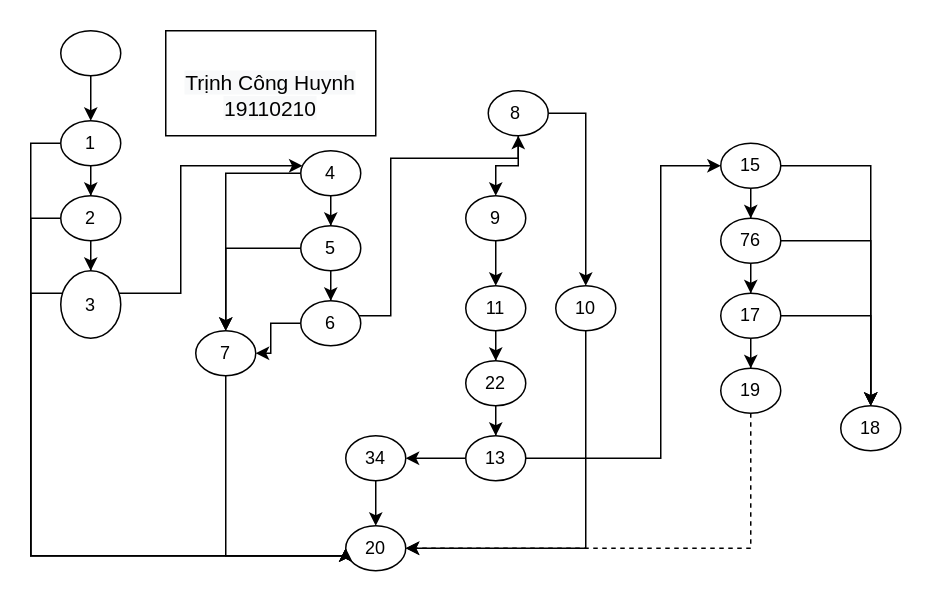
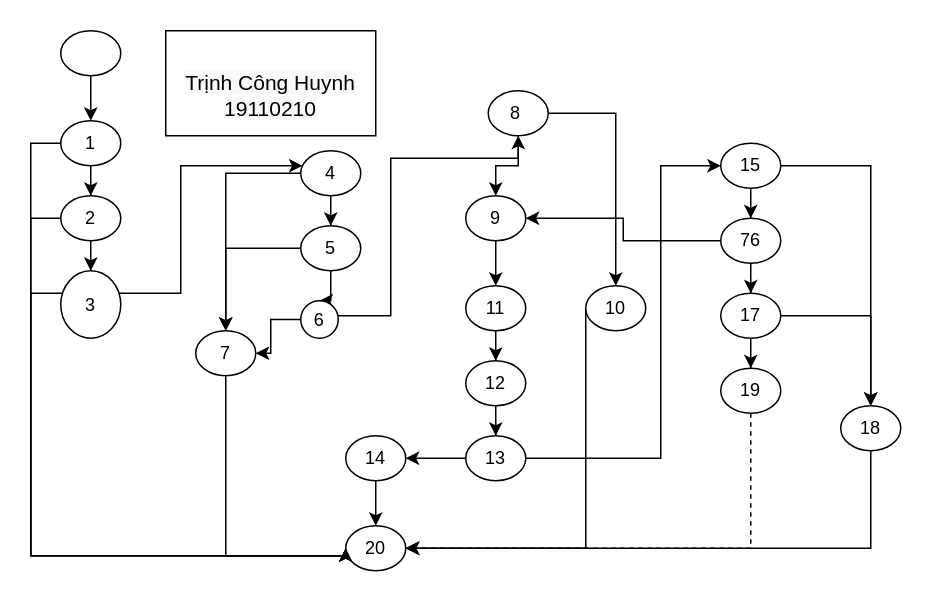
- <mxCell id="43" value="" style="edgeStyle=orthogonalEdgeStyle;rounded=0;orthogonalLoop=1;jettySize=auto;html=1;" edge="1" parent="1" source="44" target="49"><mxGeometry relative="1" as="geometry" /></mxCell>
+ <mxCell id="43" value="" style="edgeStyle=orthogonalEdgeStyle;rounded=0;orthogonalLoop=1;jettySize=auto;html=1;" edge="1" parent="1" source="44" target="27"><mxGeometry relative="1" as="geometry" /></mxCell>
- <mxCell id="29" value="10" style="ellipse;whiteSpace=wrap;html=1;" vertex="1" parent="1"><mxGeometry x="370" y="190" width="40" height="30" as="geometry" /></mxCell>
+ <mxCell id="29" value="10" style="ellipse;whiteSpace=wrap;html=1;" vertex="1" parent="1"><mxGeometry x="390" y="190" width="40" height="30" as="geometry" /></mxCell>
- <mxCell id="22" value="6" style="ellipse;whiteSpace=wrap;html=1;" vertex="1" parent="1"><mxGeometry x="200" y="200" width="40" height="30" as="geometry" /></mxCell>
+ <mxCell id="22" value="6" style="ellipse;whiteSpace=wrap;html=1;" vertex="1" parent="1"><mxGeometry x="200" y="200" width="25" height="25" as="geometry" /></mxCell>
- <mxCell id="33" value="22" style="ellipse;whiteSpace=wrap;html=1;" vertex="1" parent="1"><mxGeometry x="310" y="240" width="40" height="30" as="geometry" /></mxCell>
+ <mxCell id="33" value="12" style="ellipse;whiteSpace=wrap;html=1;" vertex="1" parent="1"><mxGeometry x="310" y="240" width="40" height="30" as="geometry" /></mxCell>
- <mxCell id="38" value="34" style="ellipse;whiteSpace=wrap;html=1;" vertex="1" parent="1"><mxGeometry x="230" y="290" width="40" height="30" as="geometry" /></mxCell>
+ <mxCell id="38" value="14" style="ellipse;whiteSpace=wrap;html=1;" vertex="1" parent="1"><mxGeometry x="230" y="290" width="40" height="30" as="geometry" /></mxCell>
+ <mxCell id="48" style="edgeStyle=orthogonalEdgeStyle;rounded=0;orthogonalLoop=1;jettySize=auto;html=1;entryX=1;entryY=0.5;entryDx=0;entryDy=0;" edge="1" parent="1" source="49" target="17"><mxGeometry relative="1" as="geometry"><Array as="points"><mxPoint x="580" y="365" /></Array></mxGeometry></mxCell>
